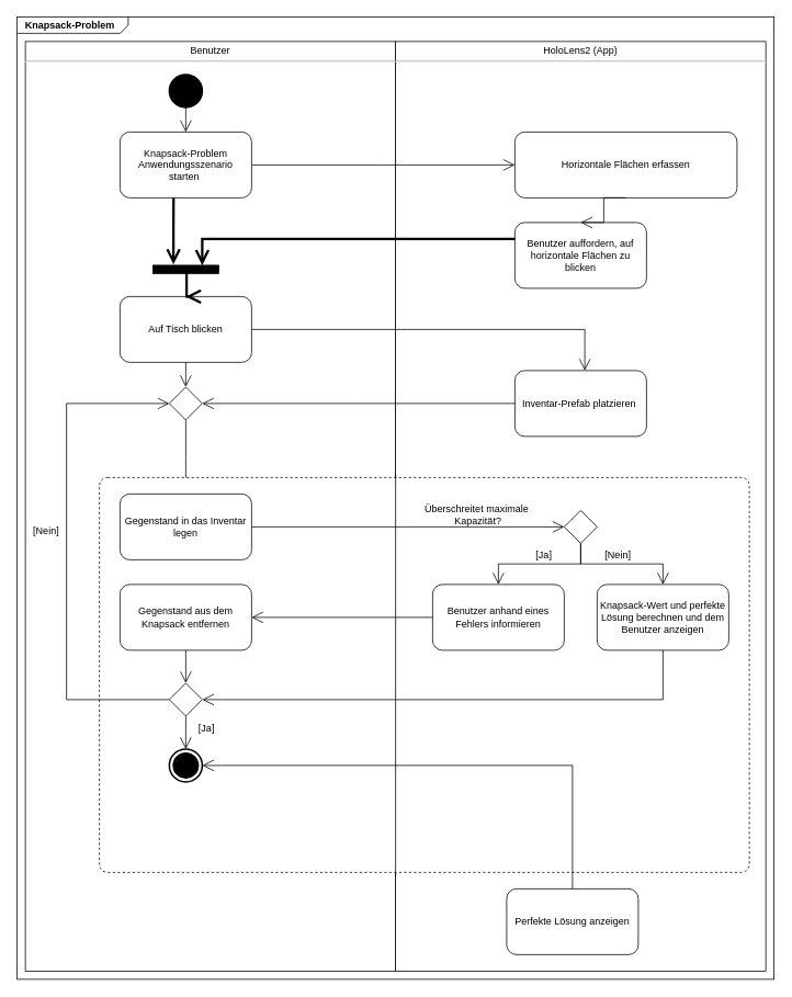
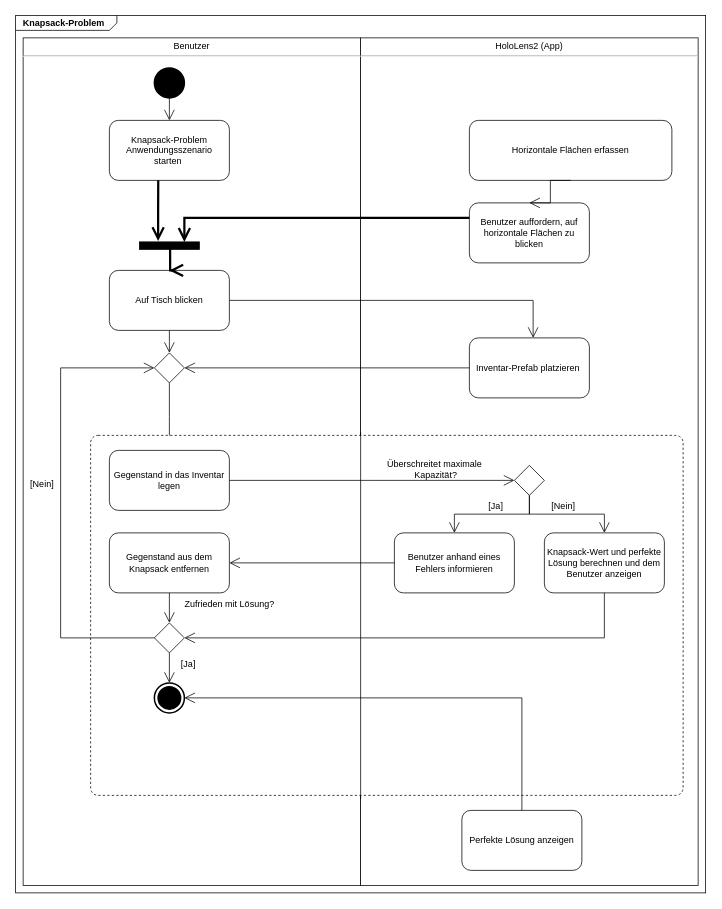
- <mxCell id="18" value="" style="edgeStyle=elbowEdgeStyle;html=1;elbow=horizontal;align=right;verticalAlign=bottom;endArrow=none;rounded=0;labelBackgroundColor=none;startArrow=open;startSize=12;entryX=1;entryY=0.5;entryDx=0;entryDy=0;exitX=0;exitY=0.5;exitDx=0;exitDy=0;" parent="1" source="8" target="7" edge="1"><mxGeometry relative="1" as="geometry"><mxPoint x="635" y="320" as="targetPoint" /><mxPoint x="200" y="320" as="sourcePoint" /></mxGeometry></mxCell>
+ <mxCell id="45" value="Zufrieden mit Lösung?" style="text;html=1;align=center;verticalAlign=middle;resizable=0;points=[];autosize=1;strokeColor=none;fillColor=none;" parent="1" vertex="1"><mxGeometry x="235" y="790" width="140" height="30" as="geometry" /></mxCell>
